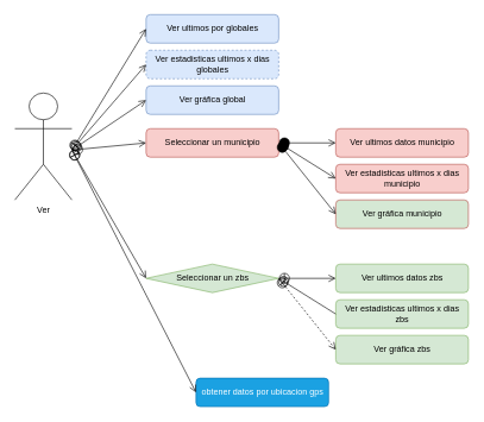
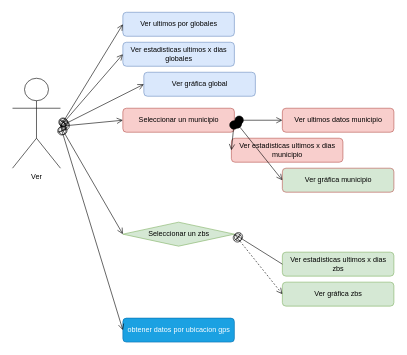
- <mxCell id="5" value="&lt;div&gt;Ver estadisticas ultimos x dias&lt;/div&gt;&lt;div&gt;globales&lt;/div&gt;" style="html=1;fillColor=#dae8fc;strokeColor=#6c8ebf;rounded=1;dashed=1;" vertex="1" parent="1"><mxGeometry x="204" y="70" width="186" height="40" as="geometry" /></mxCell>
+ <mxCell id="5" value="&lt;div&gt;Ver estadisticas ultimos x dias&lt;/div&gt;&lt;div&gt;globales&lt;/div&gt;" style="html=1;fillColor=#dae8fc;strokeColor=#6c8ebf;rounded=1;" vertex="1" parent="1"><mxGeometry x="204" y="70" width="186" height="40" as="geometry" /></mxCell>
- <mxCell id="6" value="Ver gráfica global" style="html=1;fillColor=#dae8fc;strokeColor=#6c8ebf;rounded=1;" vertex="1" parent="1"><mxGeometry x="204" y="120" width="186" height="40" as="geometry" /></mxCell>
+ <mxCell id="6" value="Ver gráfica global" style="html=1;fillColor=#dae8fc;strokeColor=#6c8ebf;rounded=1;" vertex="1" parent="1"><mxGeometry x="239" y="120" width="186" height="40" as="geometry" /></mxCell>
- <mxCell id="8" value="&lt;div&gt;Ver estadisticas ultimos x dias&lt;/div&gt;&lt;div&gt;municipio&lt;/div&gt;" style="html=1;fillColor=#f8cecc;strokeColor=#b85450;rounded=1;" vertex="1" parent="1"><mxGeometry x="470" y="230" width="186" height="40" as="geometry" /></mxCell>
+ <mxCell id="8" value="&lt;div&gt;Ver estadisticas ultimos x dias&lt;/div&gt;&lt;div&gt;municipio&lt;/div&gt;" style="html=1;fillColor=#f8cecc;strokeColor=#b85450;rounded=1;" vertex="1" parent="1"><mxGeometry x="385" y="230" width="186" height="40" as="geometry" /></mxCell>
- <mxCell id="24" value="" style="endArrow=open;startArrow=circlePlus;endFill=0;startFill=0;endSize=8;html=1;entryX=0;entryY=0.5;entryDx=0;entryDy=0;exitX=1;exitY=0.5;exitDx=0;exitDy=0;" edge="1" parent="1" source="10" target="11"><mxGeometry width="160" relative="1" as="geometry"><mxPoint x="390" y="400" as="sourcePoint" /><mxPoint x="494" y="230" as="targetPoint" /></mxGeometry></mxCell>
- <mxCell id="11" value="Ver ultimos datos zbs" style="html=1;fillColor=#d5e8d4;strokeColor=#82b366;rounded=1;" vertex="1" parent="1"><mxGeometry x="470" y="370" width="186" height="40" as="geometry" /></mxCell>
- <mxCell id="14" value="obtener datos por ubicacion gps" style="html=1;fillColor=#1ba1e2;strokeColor=#006EAF;fontColor=#ffffff;rounded=1;" vertex="1" parent="1"><mxGeometry x="274" y="530" width="186" height="40" as="geometry" /></mxCell>
+ <mxCell id="14" value="obtener datos por ubicacion gps" style="html=1;fillColor=#1ba1e2;strokeColor=#006EAF;fontColor=#ffffff;rounded=1;" vertex="1" parent="1"><mxGeometry x="204" y="530" width="186" height="40" as="geometry" /></mxCell>
